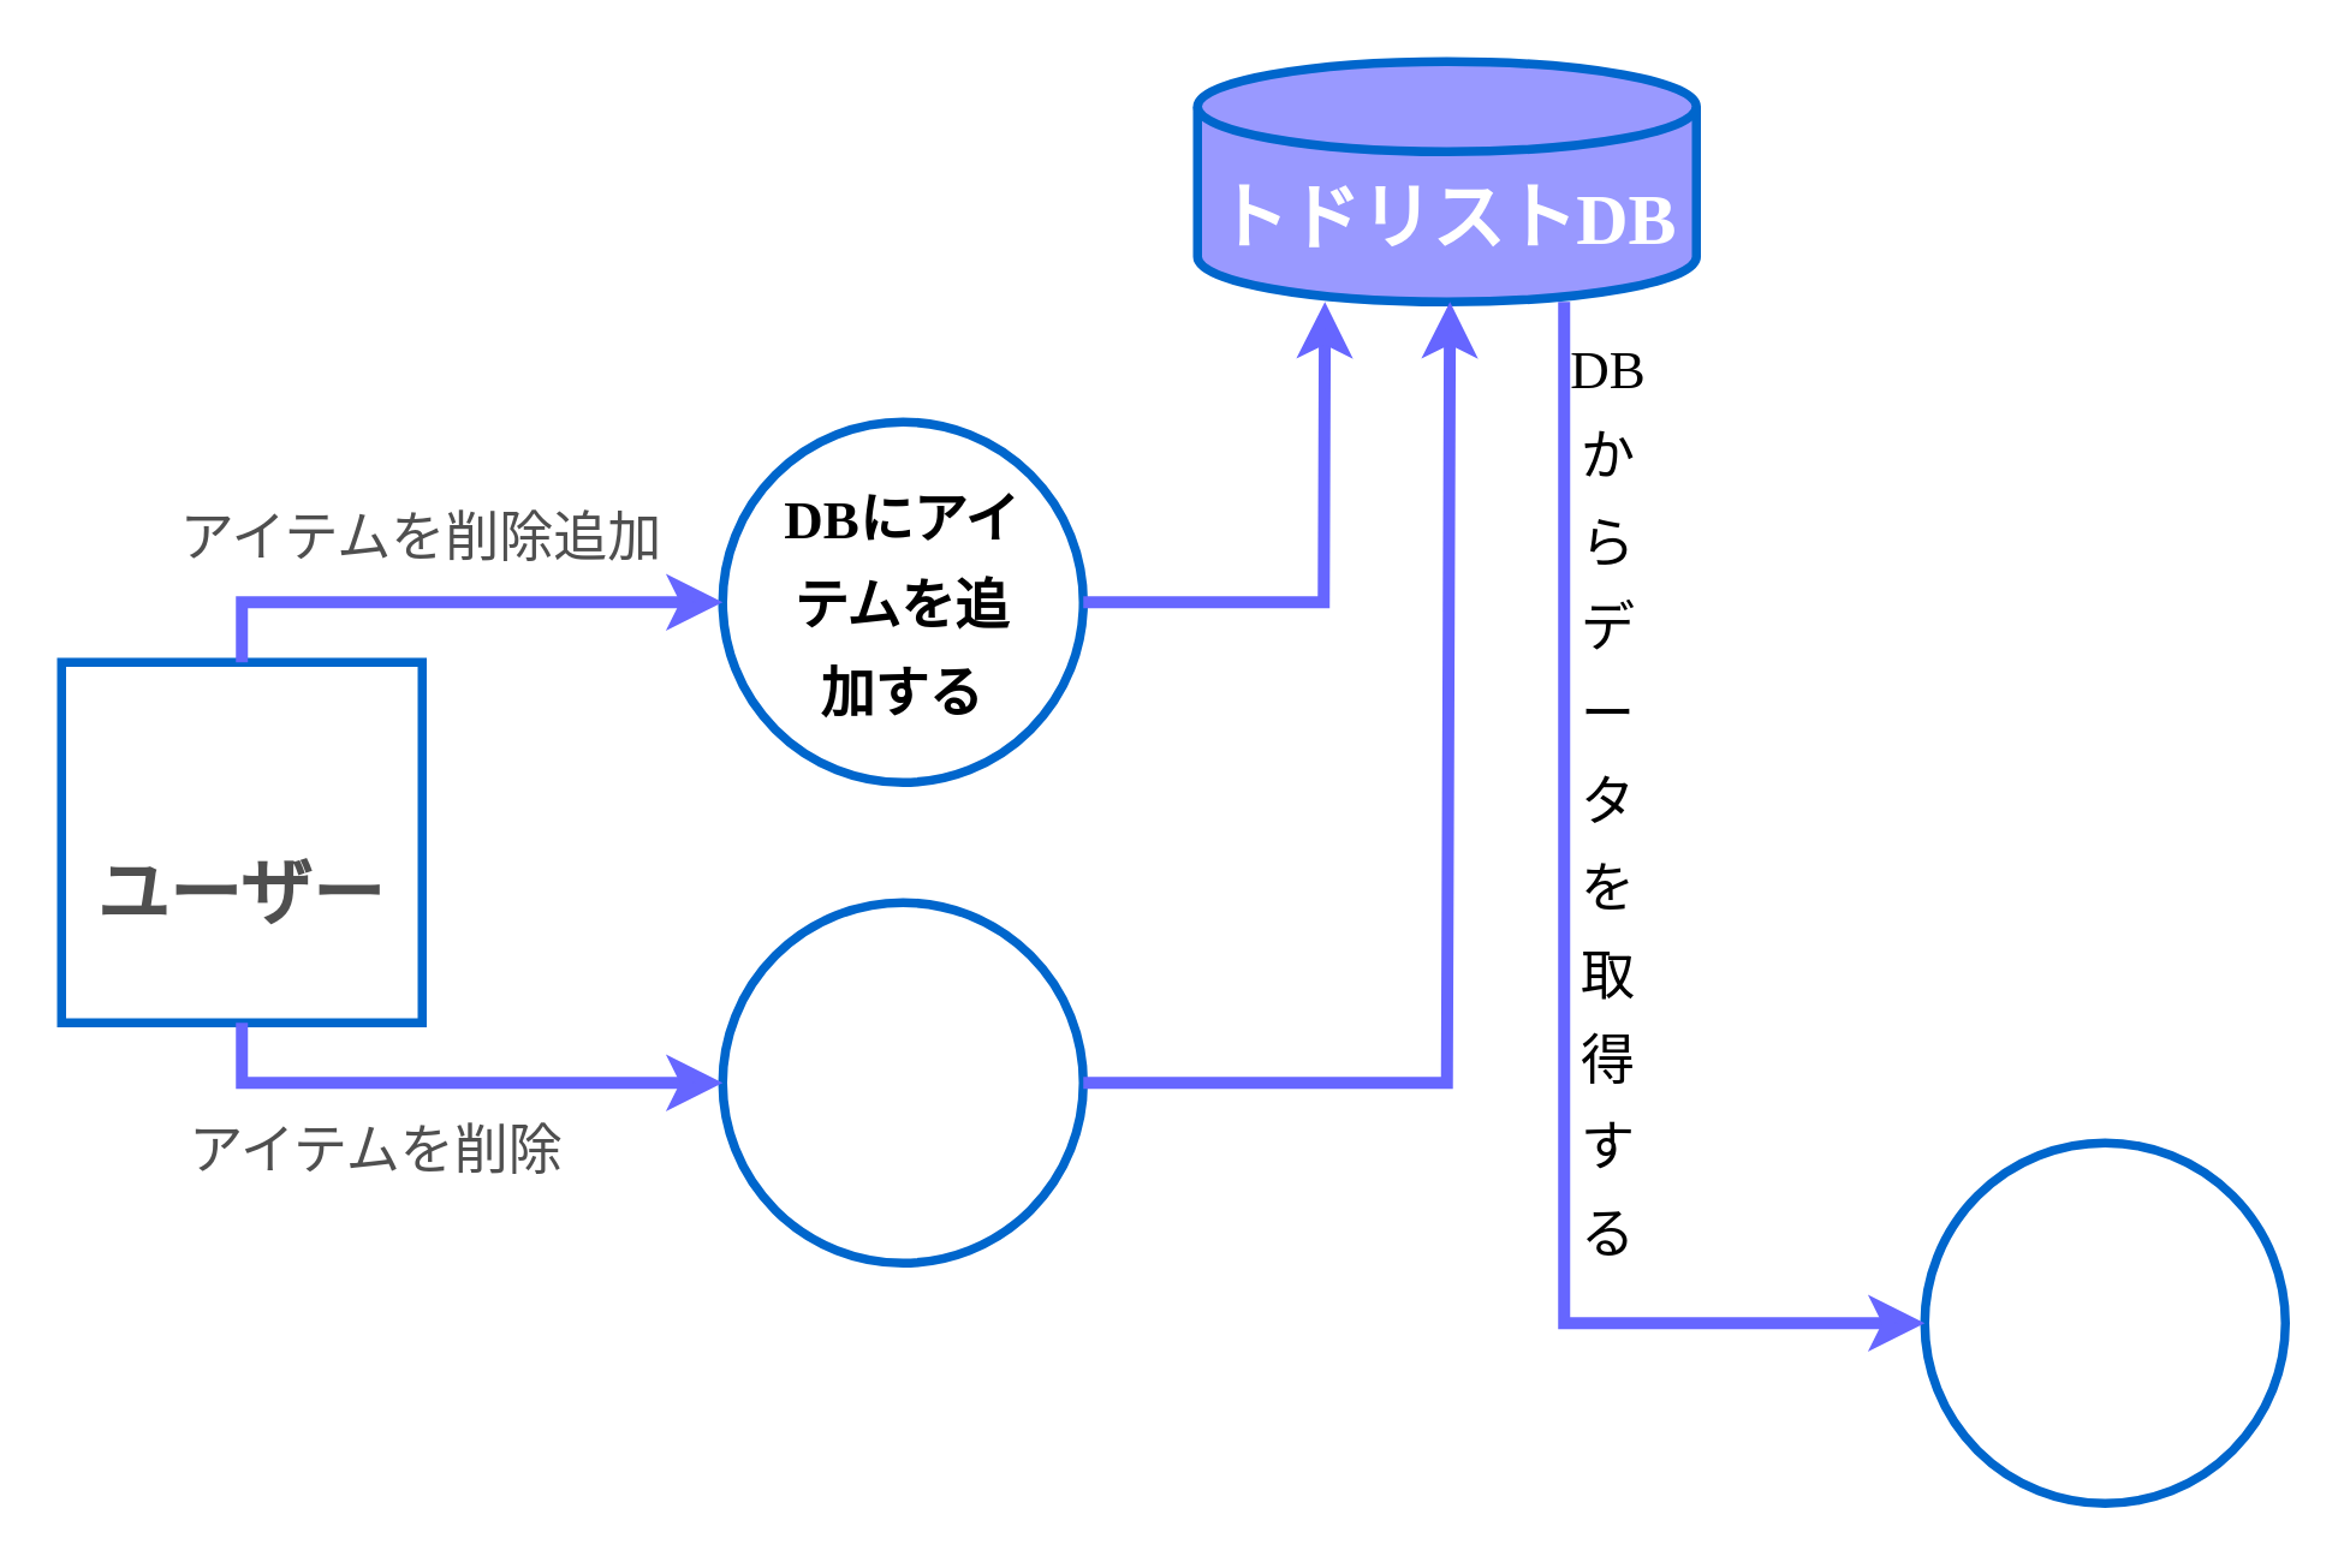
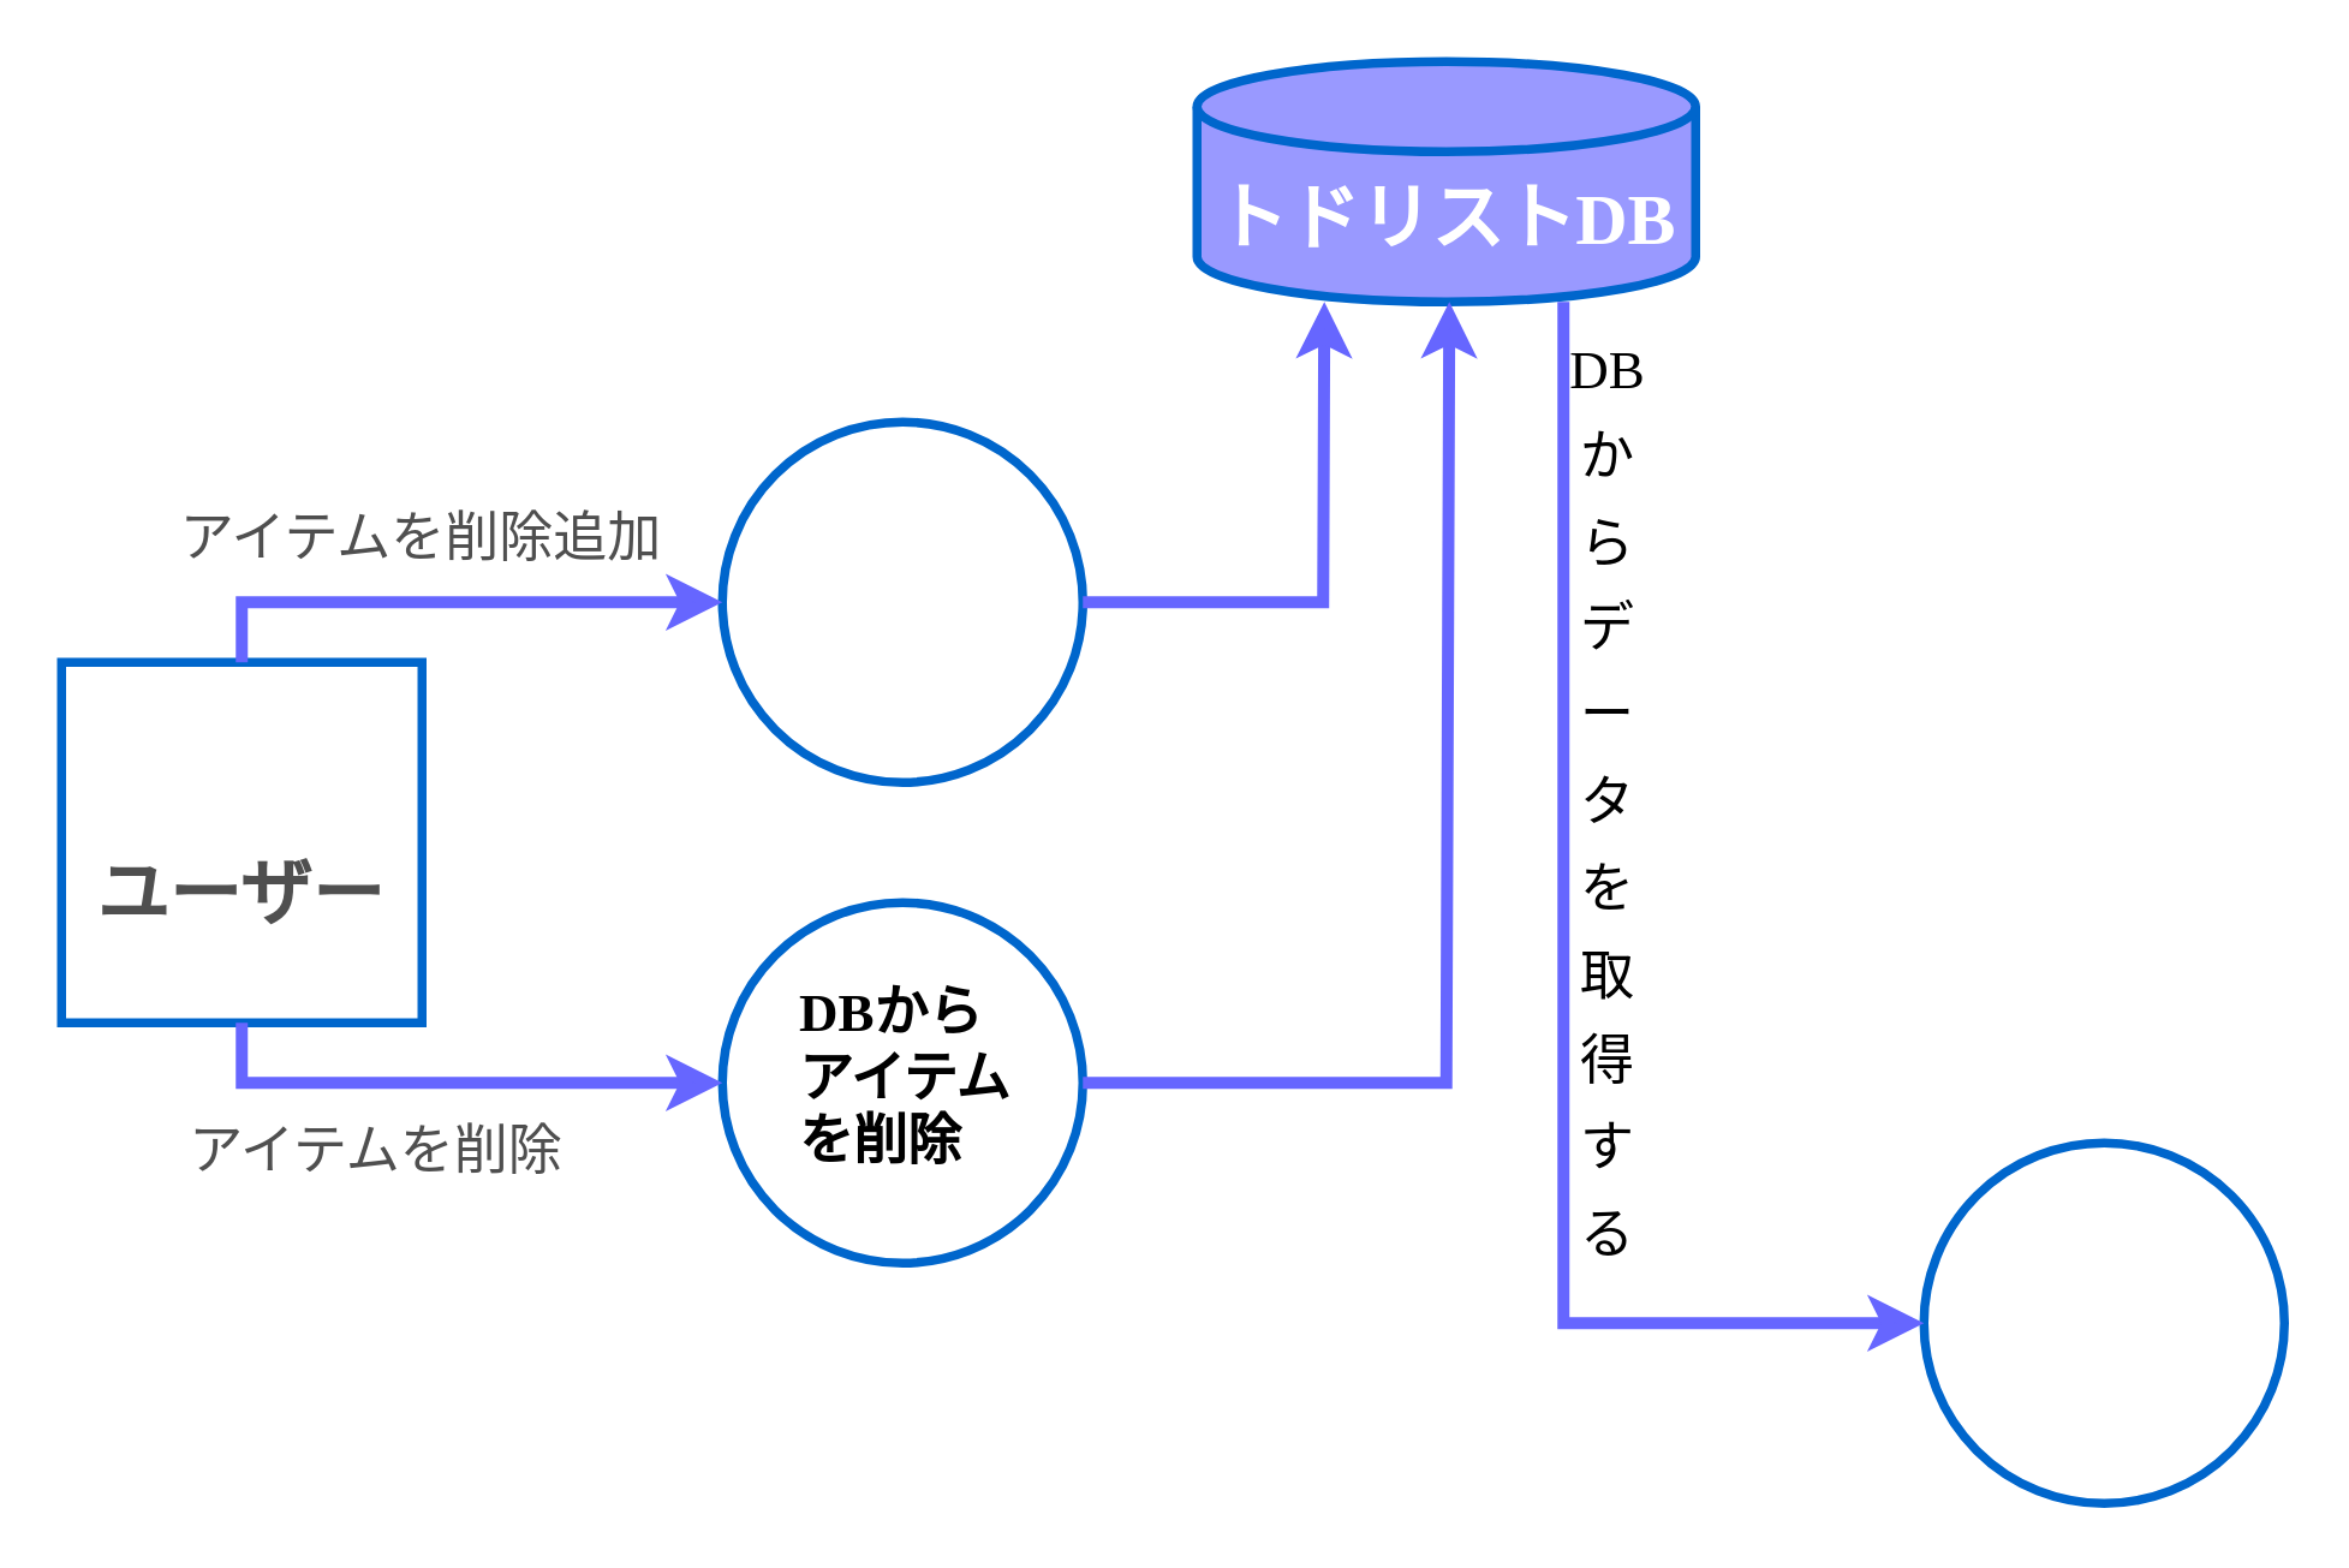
- <mxCell id="16" value="&lt;font style=&quot;font-size: 18px;&quot;&gt;&lt;b style=&quot;&quot;&gt;DBにアイテムを追加する&lt;/b&gt;&lt;/font&gt;" style="text;whiteSpace=wrap;html=1;fontSize=24;fontFamily=Verdana;fontColor=#000000;align=center;" parent="1" vertex="1"><mxGeometry x="256.25" y="150" width="87.5" height="100" as="geometry" /></mxCell>
+ <mxCell id="17" value="&lt;b&gt;DBからアイテムを削除&lt;/b&gt;" style="text;whiteSpace=wrap;html=1;fontSize=18;fontFamily=Verdana;fontColor=#000000;" parent="1" vertex="1"><mxGeometry x="263.75" y="320" width="80" height="100" as="geometry" /></mxCell>
